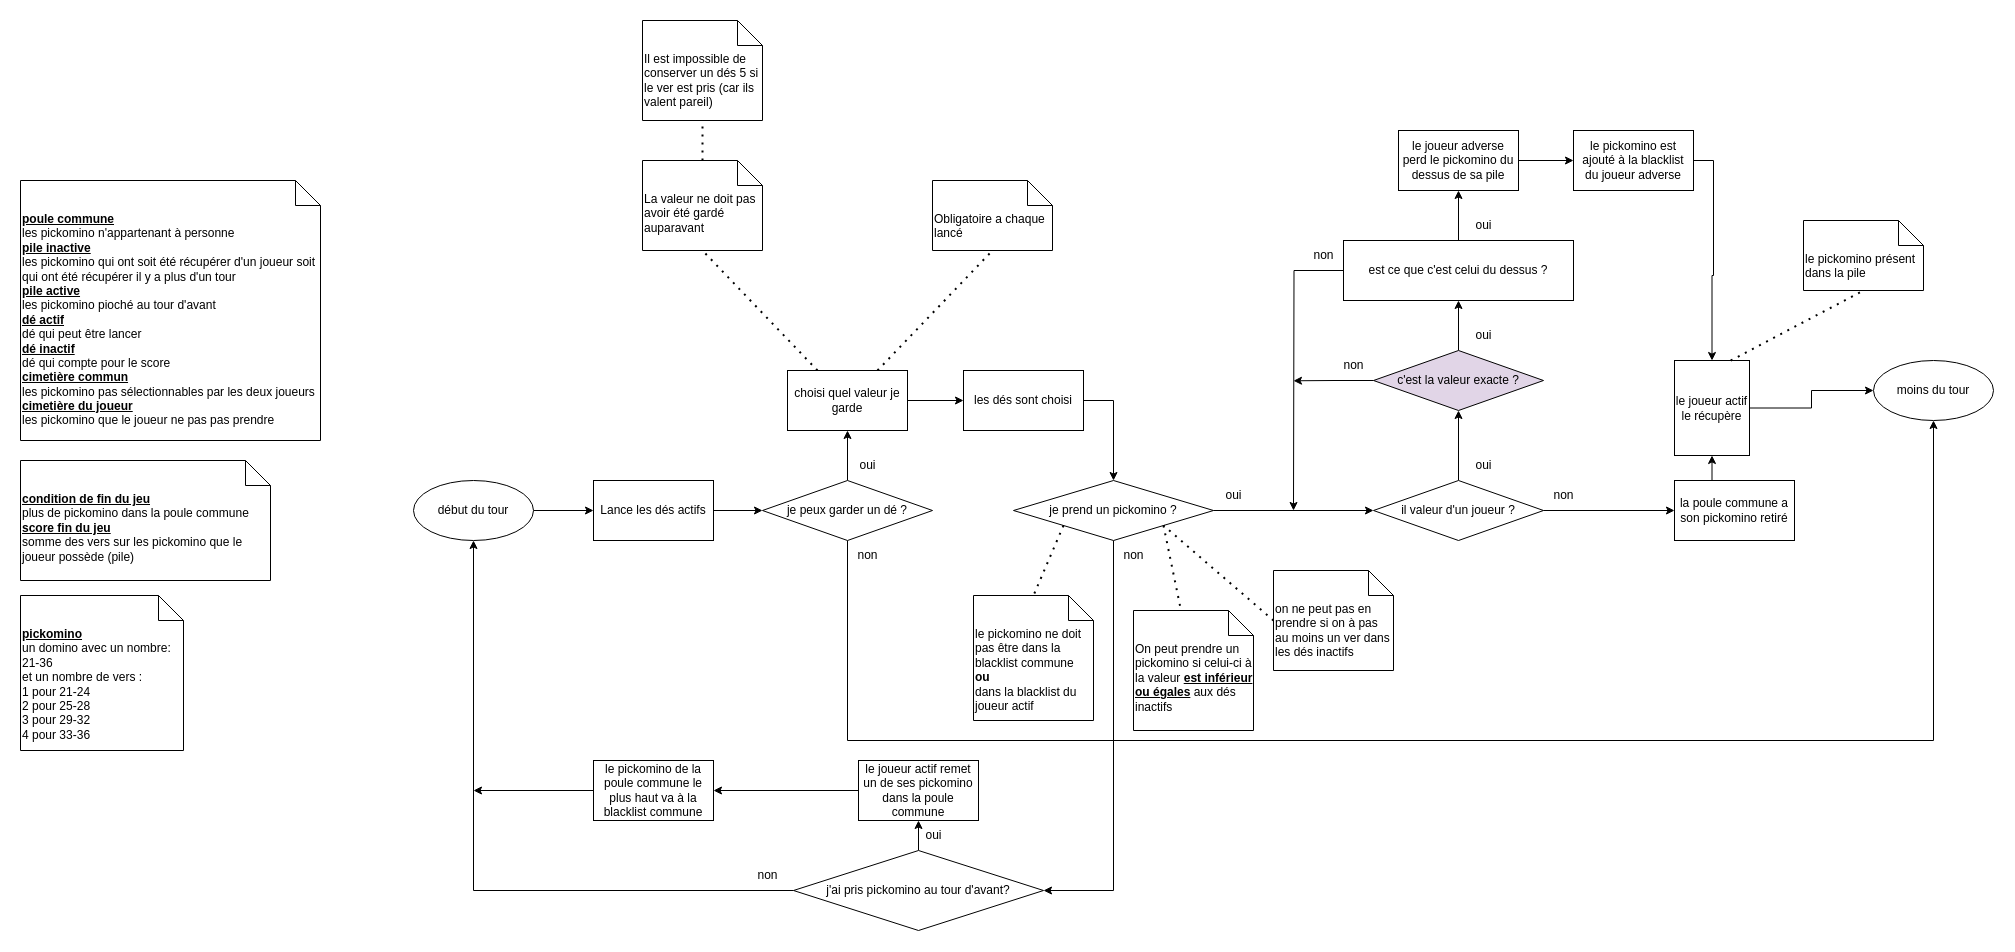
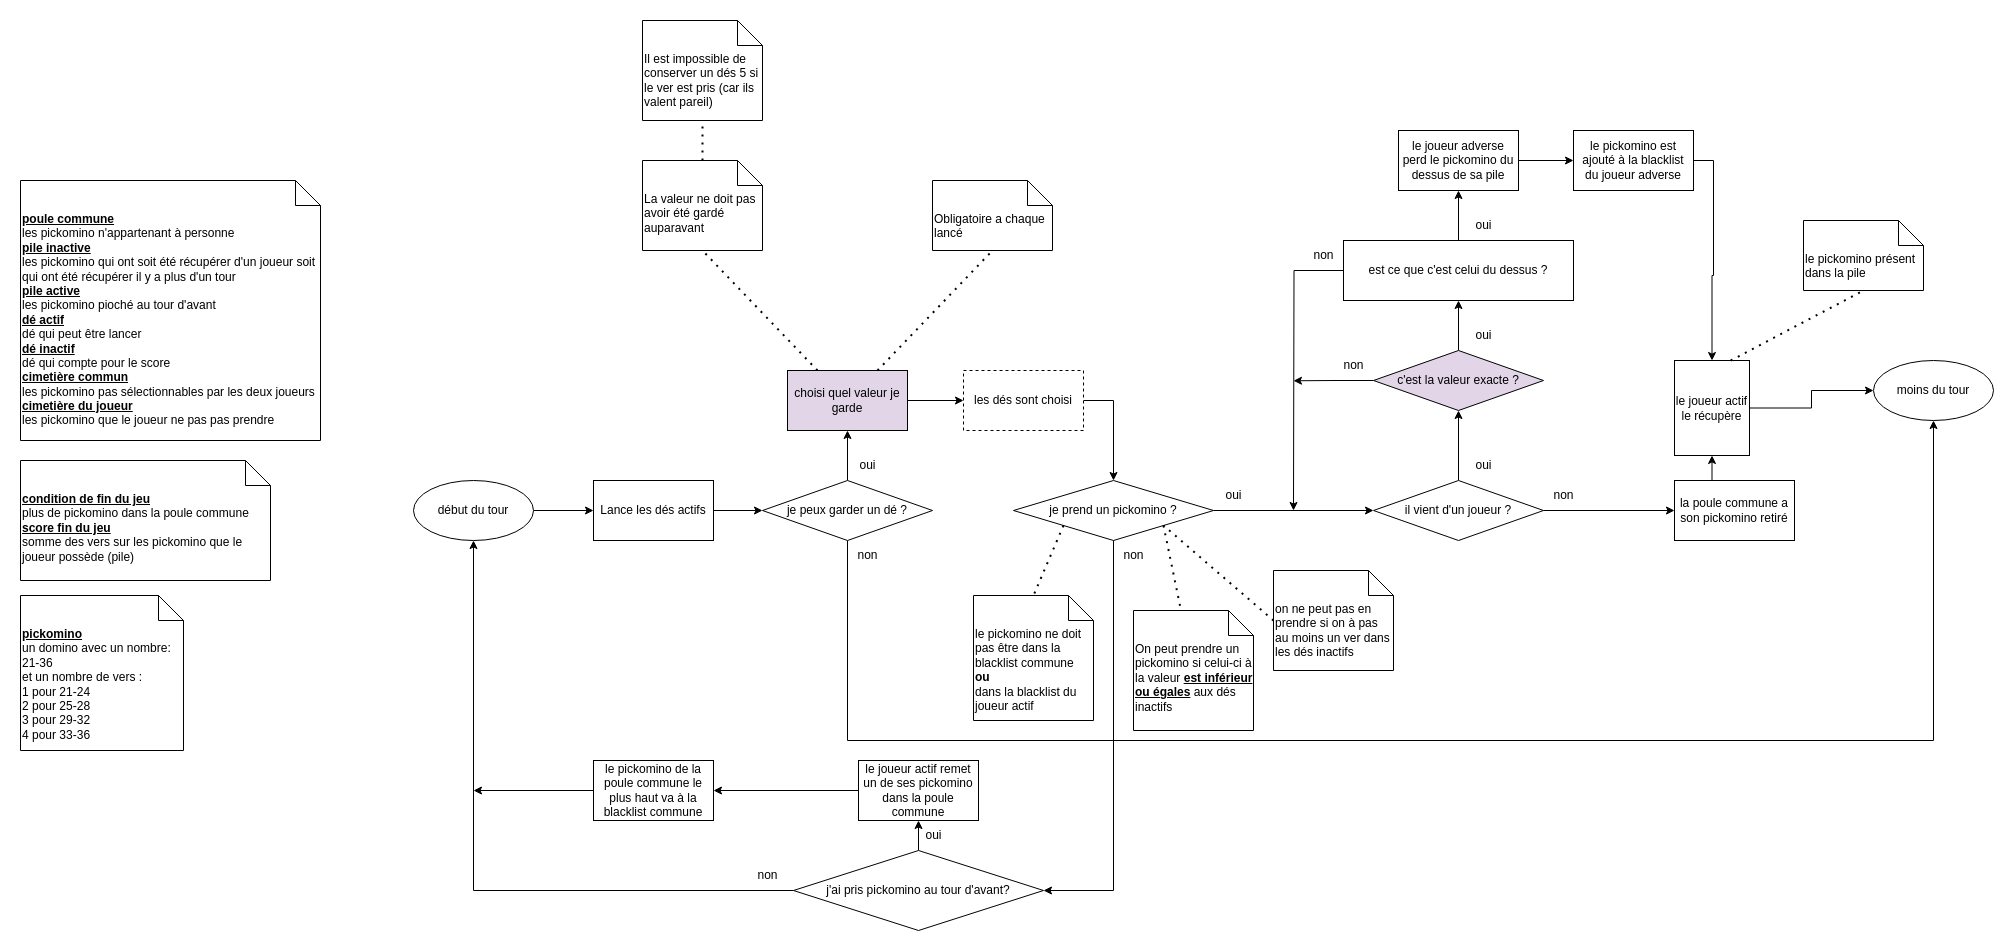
- <mxCell id="12" value="choisi quel valeur je garde" style="rounded=0;whiteSpace=wrap;html=1;" parent="1" vertex="1"><mxGeometry x="787" y="370" width="120" height="60" as="geometry" /></mxCell>
+ <mxCell id="12" value="choisi quel valeur je garde" style="rounded=0;whiteSpace=wrap;html=1;fillColor=#e1d5e7;" parent="1" vertex="1"><mxGeometry x="787" y="370" width="120" height="60" as="geometry" /></mxCell>
- <mxCell id="30" value="les dés sont choisi" style="rounded=0;whiteSpace=wrap;html=1;" parent="1" vertex="1"><mxGeometry x="963" y="370" width="120" height="60" as="geometry" /></mxCell>
+ <mxCell id="30" value="les dés sont choisi" style="rounded=0;whiteSpace=wrap;html=1;dashed=1;" parent="1" vertex="1"><mxGeometry x="963" y="370" width="120" height="60" as="geometry" /></mxCell>
- <mxCell id="22" value="il valeur d'un joueur ?" style="rhombus;whiteSpace=wrap;html=1;" parent="1" vertex="1"><mxGeometry x="1373" y="480" width="170" height="60" as="geometry" /></mxCell>
+ <mxCell id="22" value="il vient d'un joueur ?" style="rhombus;whiteSpace=wrap;html=1;" parent="1" vertex="1"><mxGeometry x="1373" y="480" width="170" height="60" as="geometry" /></mxCell>
